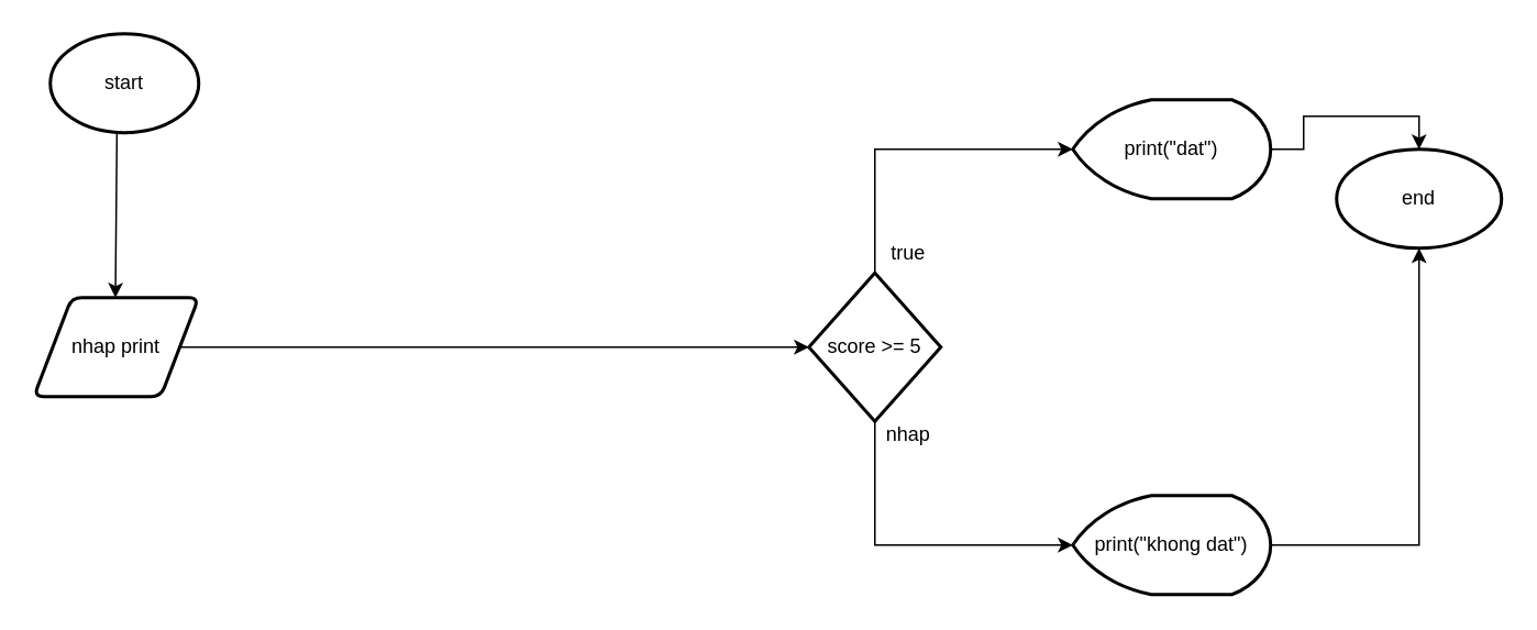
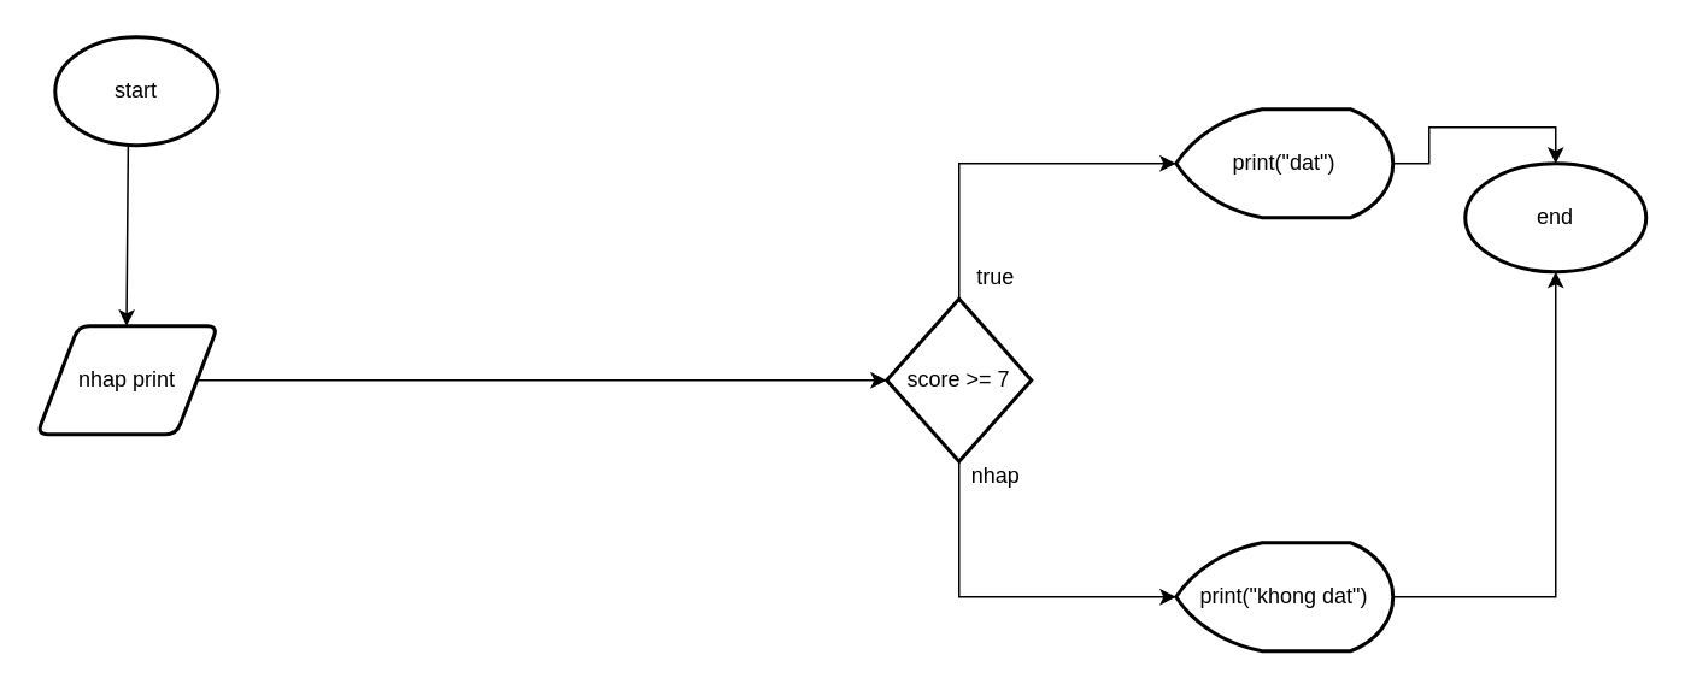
- <mxCell id="8" value="score &amp;gt;= 5" style="strokeWidth=2;html=1;shape=mxgraph.flowchart.decision;whiteSpace=wrap;" parent="1" vertex="1"><mxGeometry x="490" y="165" width="80" height="90" as="geometry" /></mxCell>
+ <mxCell id="8" value="score &amp;gt;= 7" style="strokeWidth=2;html=1;shape=mxgraph.flowchart.decision;whiteSpace=wrap;" parent="1" vertex="1"><mxGeometry x="490" y="165" width="80" height="90" as="geometry" /></mxCell>
